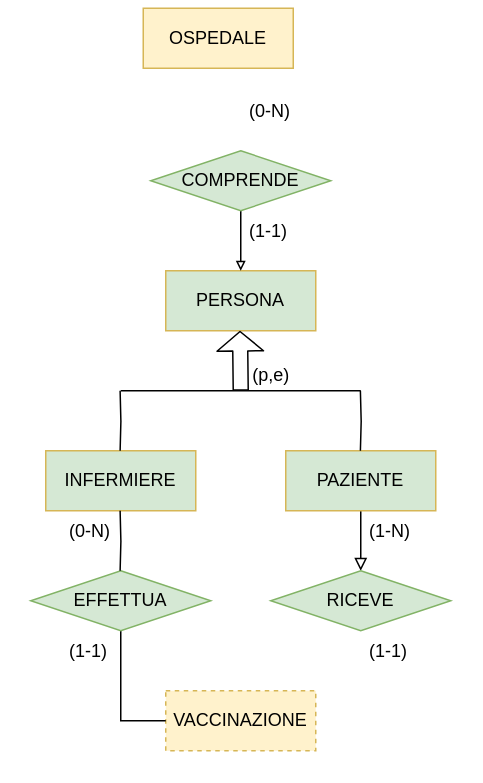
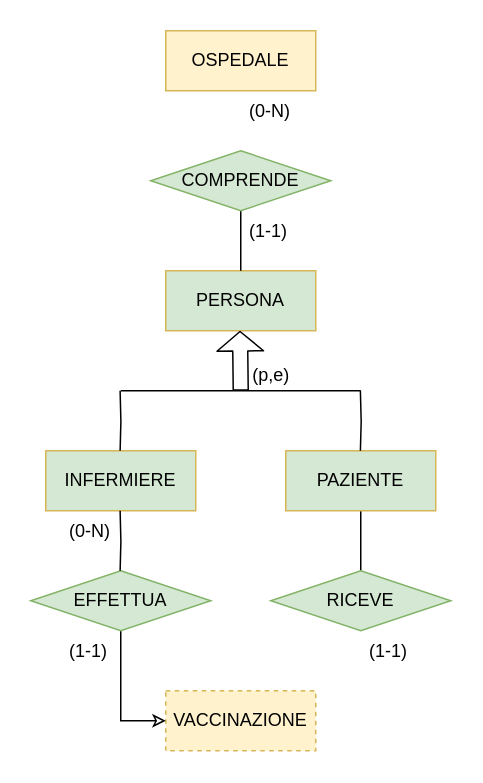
- <mxCell id="3" value="&lt;font style=&quot;font-size: 12px&quot;&gt;OSPEDALE&lt;/font&gt;" style="whiteSpace=wrap;html=1;align=center;fontSize=9;fillColor=#fff2cc;strokeColor=#d6b656;" parent="1" vertex="1"><mxGeometry x="95" y="5" width="100" height="40" as="geometry" /></mxCell>
+ <mxCell id="3" value="&lt;font style=&quot;font-size: 12px&quot;&gt;OSPEDALE&lt;/font&gt;" style="whiteSpace=wrap;html=1;align=center;fontSize=9;fillColor=#fff2cc;strokeColor=#d6b656;" parent="1" vertex="1"><mxGeometry x="110" y="20" width="100" height="40" as="geometry" /></mxCell>
- <mxCell id="10" style="edgeStyle=orthogonalEdgeStyle;rounded=0;orthogonalLoop=1;jettySize=auto;html=1;exitX=0.5;exitY=1;exitDx=0;exitDy=0;entryX=0.5;entryY=0;entryDx=0;entryDy=0;fontSize=9;startArrow=none;startFill=0;endArrow=block;endFill=0;endSize=4;" parent="1" source="11" target="2" edge="1"><mxGeometry relative="1" as="geometry" /></mxCell>
+ <mxCell id="10" style="edgeStyle=orthogonalEdgeStyle;rounded=0;orthogonalLoop=1;jettySize=auto;html=1;exitX=0.5;exitY=1;exitDx=0;exitDy=0;entryX=0.5;entryY=0;entryDx=0;entryDy=0;fontSize=9;startArrow=none;startFill=0;endArrow=none;endFill=0;endSize=4;" parent="1" source="11" target="2" edge="1"><mxGeometry relative="1" as="geometry" /></mxCell>
- <mxCell id="22" value="(1-N)" style="text;strokeColor=none;fillColor=none;spacingLeft=4;spacingRight=4;overflow=hidden;rotatable=0;points=[[0,0.5],[1,0.5]];portConstraint=eastwest;fontSize=12;" parent="1" vertex="1"><mxGeometry x="240" y="340" width="40" height="30" as="geometry" /></mxCell>
- <mxCell id="8" style="edgeStyle=orthogonalEdgeStyle;rounded=0;orthogonalLoop=1;jettySize=auto;html=1;exitX=0.5;exitY=1;exitDx=0;exitDy=0;entryX=0.5;entryY=0;entryDx=0;entryDy=0;endArrow=block;endFill=0;" parent="1" source="9" target="15" edge="1"><mxGeometry relative="1" as="geometry" /></mxCell>
+ <mxCell id="8" style="edgeStyle=orthogonalEdgeStyle;rounded=0;orthogonalLoop=1;jettySize=auto;html=1;exitX=0.5;exitY=1;exitDx=0;exitDy=0;entryX=0.5;entryY=0;entryDx=0;entryDy=0;endArrow=none;endFill=0;" parent="1" source="9" target="15" edge="1"><mxGeometry relative="1" as="geometry" /></mxCell>
- <mxCell id="13" style="edgeStyle=orthogonalEdgeStyle;rounded=0;orthogonalLoop=1;jettySize=auto;html=1;exitX=0.5;exitY=1;exitDx=0;exitDy=0;entryX=0;entryY=0.5;entryDx=0;entryDy=0;endArrow=none;endFill=0;" parent="1" source="14" target="12" edge="1"><mxGeometry relative="1" as="geometry" /></mxCell>
+ <mxCell id="13" style="edgeStyle=orthogonalEdgeStyle;rounded=0;orthogonalLoop=1;jettySize=auto;html=1;exitX=0.5;exitY=1;exitDx=0;exitDy=0;entryX=0;entryY=0.5;entryDx=0;entryDy=0;endArrow=classic;endFill=0;" parent="1" source="14" target="12" edge="1"><mxGeometry relative="1" as="geometry" /></mxCell>
